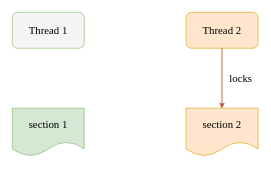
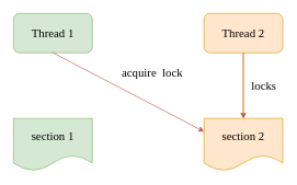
- <mxCell id="2" value="Thread 1" style="rounded=1;whiteSpace=wrap;html=1;fontFamily=IBM Plex Sans;fontSource=https%3A%2F%2Ffonts.googleapis.com%2Fcss%3Ffamily%3DIBM%2BPlex%2BSans;fontSize=18;fillColor=#f5f5f5;strokeColor=#82b366;" vertex="1" parent="1"><mxGeometry x="20" y="20" width="120" height="60" as="geometry" /></mxCell>
+ <mxCell id="2" value="Thread 1" style="rounded=1;whiteSpace=wrap;html=1;fontFamily=IBM Plex Sans;fontSource=https%3A%2F%2Ffonts.googleapis.com%2Fcss%3Ffamily%3DIBM%2BPlex%2BSans;fontSize=18;fillColor=#d5e8d4;strokeColor=#82b366;" vertex="1" parent="1"><mxGeometry x="20" y="20" width="120" height="60" as="geometry" /></mxCell>
+ <mxCell id="8" value="" style="endArrow=classic;html=1;rounded=0;fontFamily=IBM Plex Sans;fontSource=https%3A%2F%2Ffonts.googleapis.com%2Fcss%3Ffamily%3DIBM%2BPlex%2BSans;fontSize=18;exitX=0.5;exitY=1;exitDx=0;exitDy=0;entryX=0;entryY=0.25;entryDx=0;entryDy=0;fillColor=#f8cecc;strokeColor=#b85450;" edge="1" parent="1" source="2" target="5"><mxGeometry width="50" height="50" relative="1" as="geometry"><mxPoint x="230" y="280" as="sourcePoint" /><mxPoint x="280" y="230" as="targetPoint" /></mxGeometry></mxCell>
+ <mxCell id="9" value="acquire&amp;nbsp; lock" style="edgeLabel;html=1;align=center;verticalAlign=middle;resizable=0;points=[];fontSize=18;fontFamily=IBM Plex Sans;" vertex="1" connectable="0" parent="8"><mxGeometry x="0.166" y="-1" relative="1" as="geometry"><mxPoint x="17" y="-41" as="offset" /></mxGeometry></mxCell>
